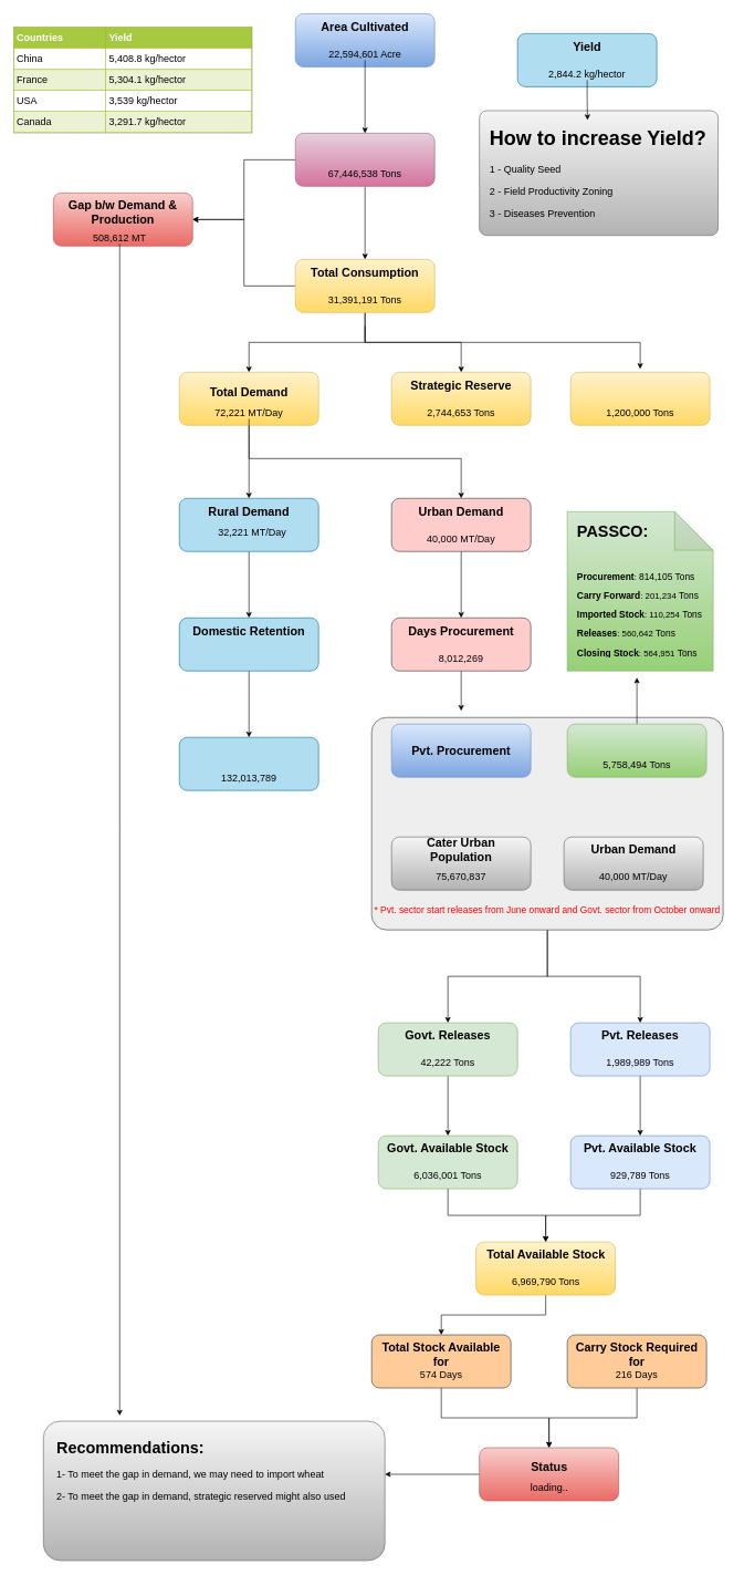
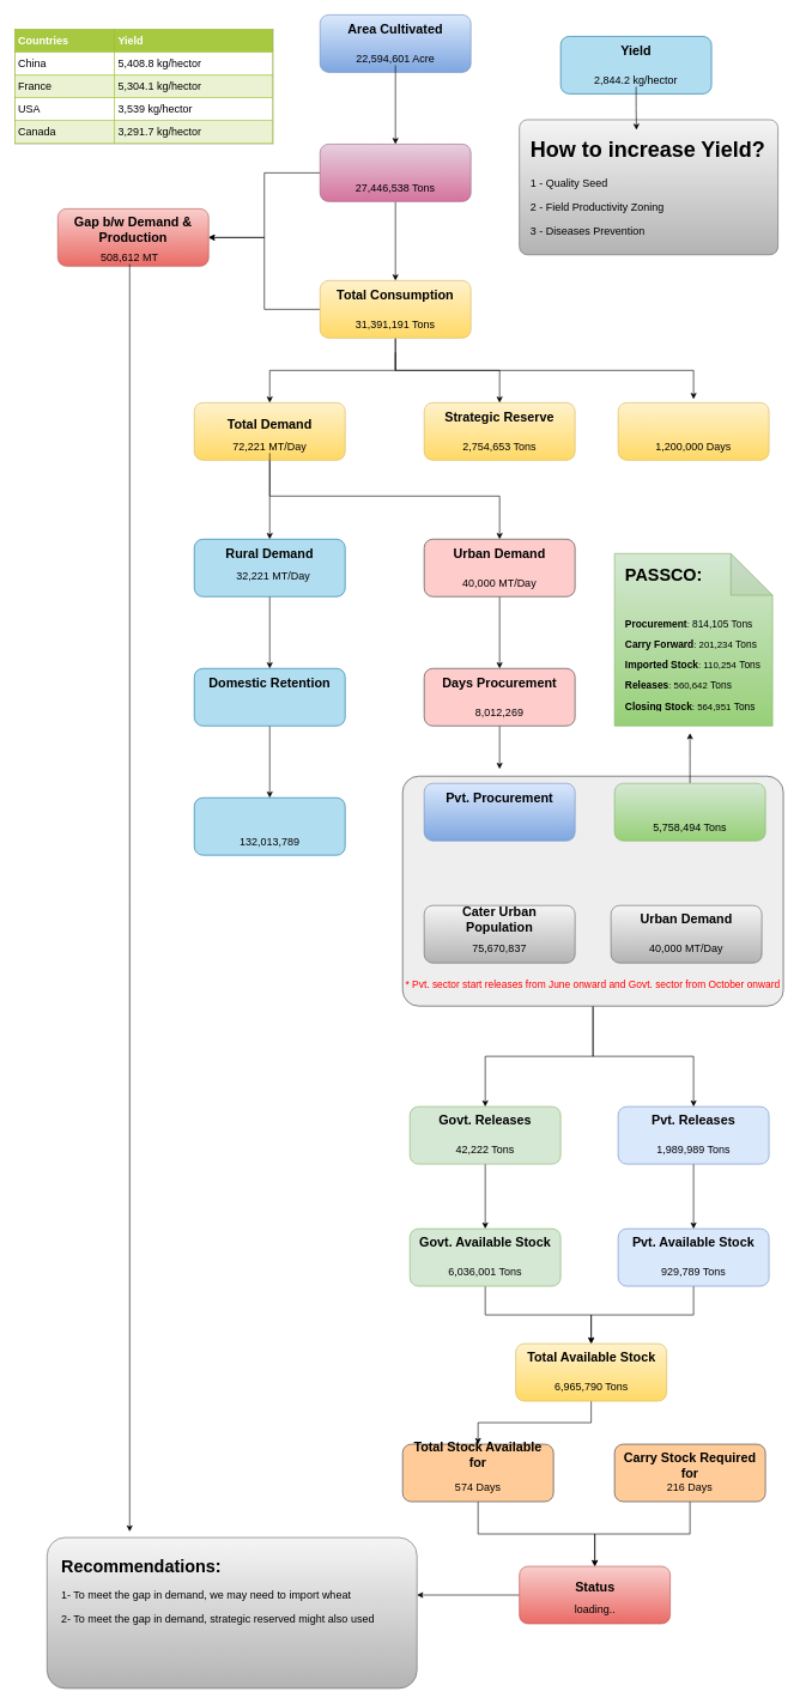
- <mxCell id="12" value="&lt;font style=&quot;font-size: 15px&quot;&gt;67,446,538 Tons&lt;/font&gt;" style="text;html=1;strokeColor=none;fillColor=none;align=center;verticalAlign=middle;whiteSpace=wrap;rounded=0;" parent="1" vertex="1"><mxGeometry x="455" y="250" width="190" height="20" as="geometry" /></mxCell>
+ <mxCell id="12" value="&lt;font style=&quot;font-size: 15px&quot;&gt;27,446,538 Tons&lt;/font&gt;" style="text;html=1;strokeColor=none;fillColor=none;align=center;verticalAlign=middle;whiteSpace=wrap;rounded=0;" parent="1" vertex="1"><mxGeometry x="455" y="250" width="190" height="20" as="geometry" /></mxCell>
- <mxCell id="29" value="&lt;font style=&quot;font-size: 15px&quot;&gt;2,744,653 Tons&lt;/font&gt;" style="text;html=1;strokeColor=none;fillColor=none;align=center;verticalAlign=middle;whiteSpace=wrap;rounded=0;" parent="1" vertex="1"><mxGeometry x="600" y="610" width="190" height="20" as="geometry" /></mxCell>
+ <mxCell id="29" value="&lt;font style=&quot;font-size: 15px&quot;&gt;2,754,653 Tons&lt;/font&gt;" style="text;html=1;strokeColor=none;fillColor=none;align=center;verticalAlign=middle;whiteSpace=wrap;rounded=0;" parent="1" vertex="1"><mxGeometry x="600" y="610" width="190" height="20" as="geometry" /></mxCell>
- <mxCell id="31" value="&lt;font style=&quot;font-size: 15px&quot;&gt;1,200,000 Tons&lt;/font&gt;" style="text;html=1;strokeColor=none;fillColor=none;align=center;verticalAlign=middle;whiteSpace=wrap;rounded=0;" parent="1" vertex="1"><mxGeometry x="870" y="610" width="190" height="20" as="geometry" /></mxCell>
+ <mxCell id="31" value="&lt;font style=&quot;font-size: 15px&quot;&gt;1,200,000 Days&lt;/font&gt;" style="text;html=1;strokeColor=none;fillColor=none;align=center;verticalAlign=middle;whiteSpace=wrap;rounded=0;" parent="1" vertex="1"><mxGeometry x="870" y="610" width="190" height="20" as="geometry" /></mxCell>
- <mxCell id="53" value="&lt;span style=&quot;font-size: 18px&quot;&gt;&lt;b&gt;Pvt. Procurement&lt;/b&gt;&lt;/span&gt;" style="text;html=1;strokeColor=none;fillColor=none;align=center;verticalAlign=middle;whiteSpace=wrap;rounded=0;" parent="1" vertex="1"><mxGeometry x="600" y="1120" width="190" height="20" as="geometry" /></mxCell>
+ <mxCell id="53" value="&lt;span style=&quot;font-size: 18px&quot;&gt;&lt;b&gt;Pvt. Procurement&lt;/b&gt;&lt;/span&gt;" style="text;html=1;strokeColor=none;fillColor=none;align=center;verticalAlign=middle;whiteSpace=wrap;rounded=0;" parent="1" vertex="1"><mxGeometry x="600" y="1100" width="190" height="20" as="geometry" /></mxCell>
- <mxCell id="80" value="&lt;font style=&quot;font-size: 15px&quot;&gt;6,969,790 Tons&lt;/font&gt;" style="text;html=1;strokeColor=none;fillColor=none;align=center;verticalAlign=middle;whiteSpace=wrap;rounded=0;" parent="1" vertex="1"><mxGeometry x="727.5" y="1920" width="190" height="20" as="geometry" /></mxCell>
+ <mxCell id="80" value="&lt;font style=&quot;font-size: 15px&quot;&gt;6,965,790 Tons&lt;/font&gt;" style="text;html=1;strokeColor=none;fillColor=none;align=center;verticalAlign=middle;whiteSpace=wrap;rounded=0;" parent="1" vertex="1"><mxGeometry x="727.5" y="1920" width="190" height="20" as="geometry" /></mxCell>
- <mxCell id="83" value="&lt;span style=&quot;font-size: 18px&quot;&gt;&lt;b&gt;Total Stock Available for&lt;/b&gt;&lt;/span&gt;" style="text;html=1;strokeColor=none;fillColor=none;align=center;verticalAlign=middle;whiteSpace=wrap;rounded=0;" parent="1" vertex="1"><mxGeometry x="565" y="2030" width="200" height="20" as="geometry" /></mxCell>
+ <mxCell id="83" value="&lt;span style=&quot;font-size: 18px&quot;&gt;&lt;b&gt;Total Stock Available for&lt;/b&gt;&lt;/span&gt;" style="text;html=1;strokeColor=none;fillColor=none;align=center;verticalAlign=middle;whiteSpace=wrap;rounded=0;" parent="1" vertex="1"><mxGeometry x="565" y="2015" width="200" height="20" as="geometry" /></mxCell>
